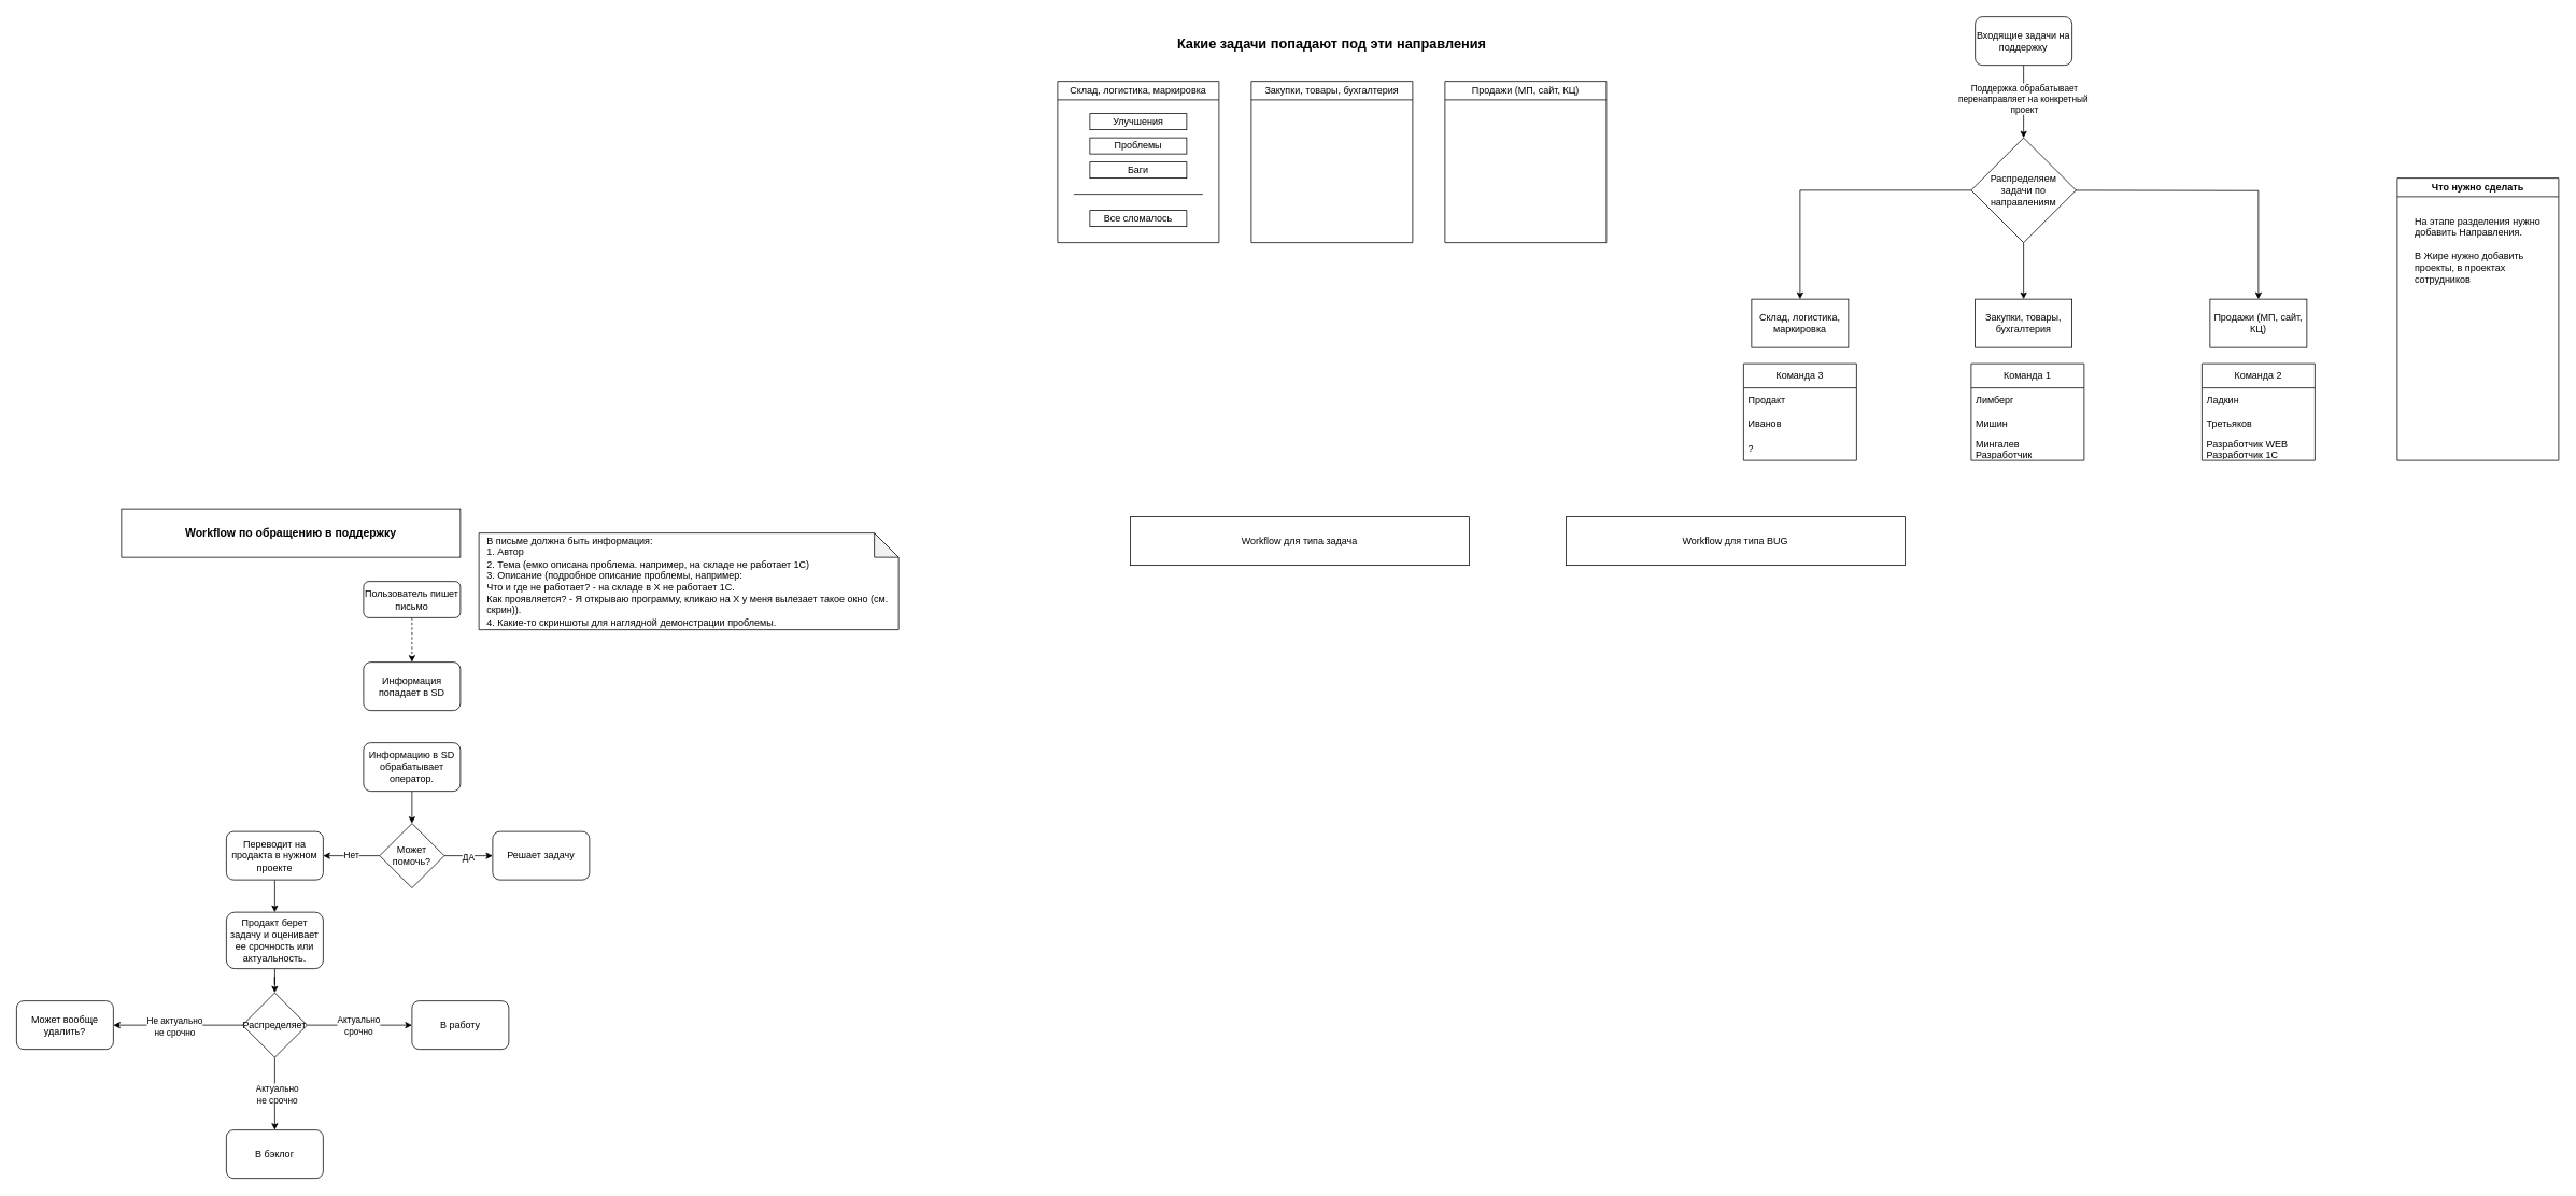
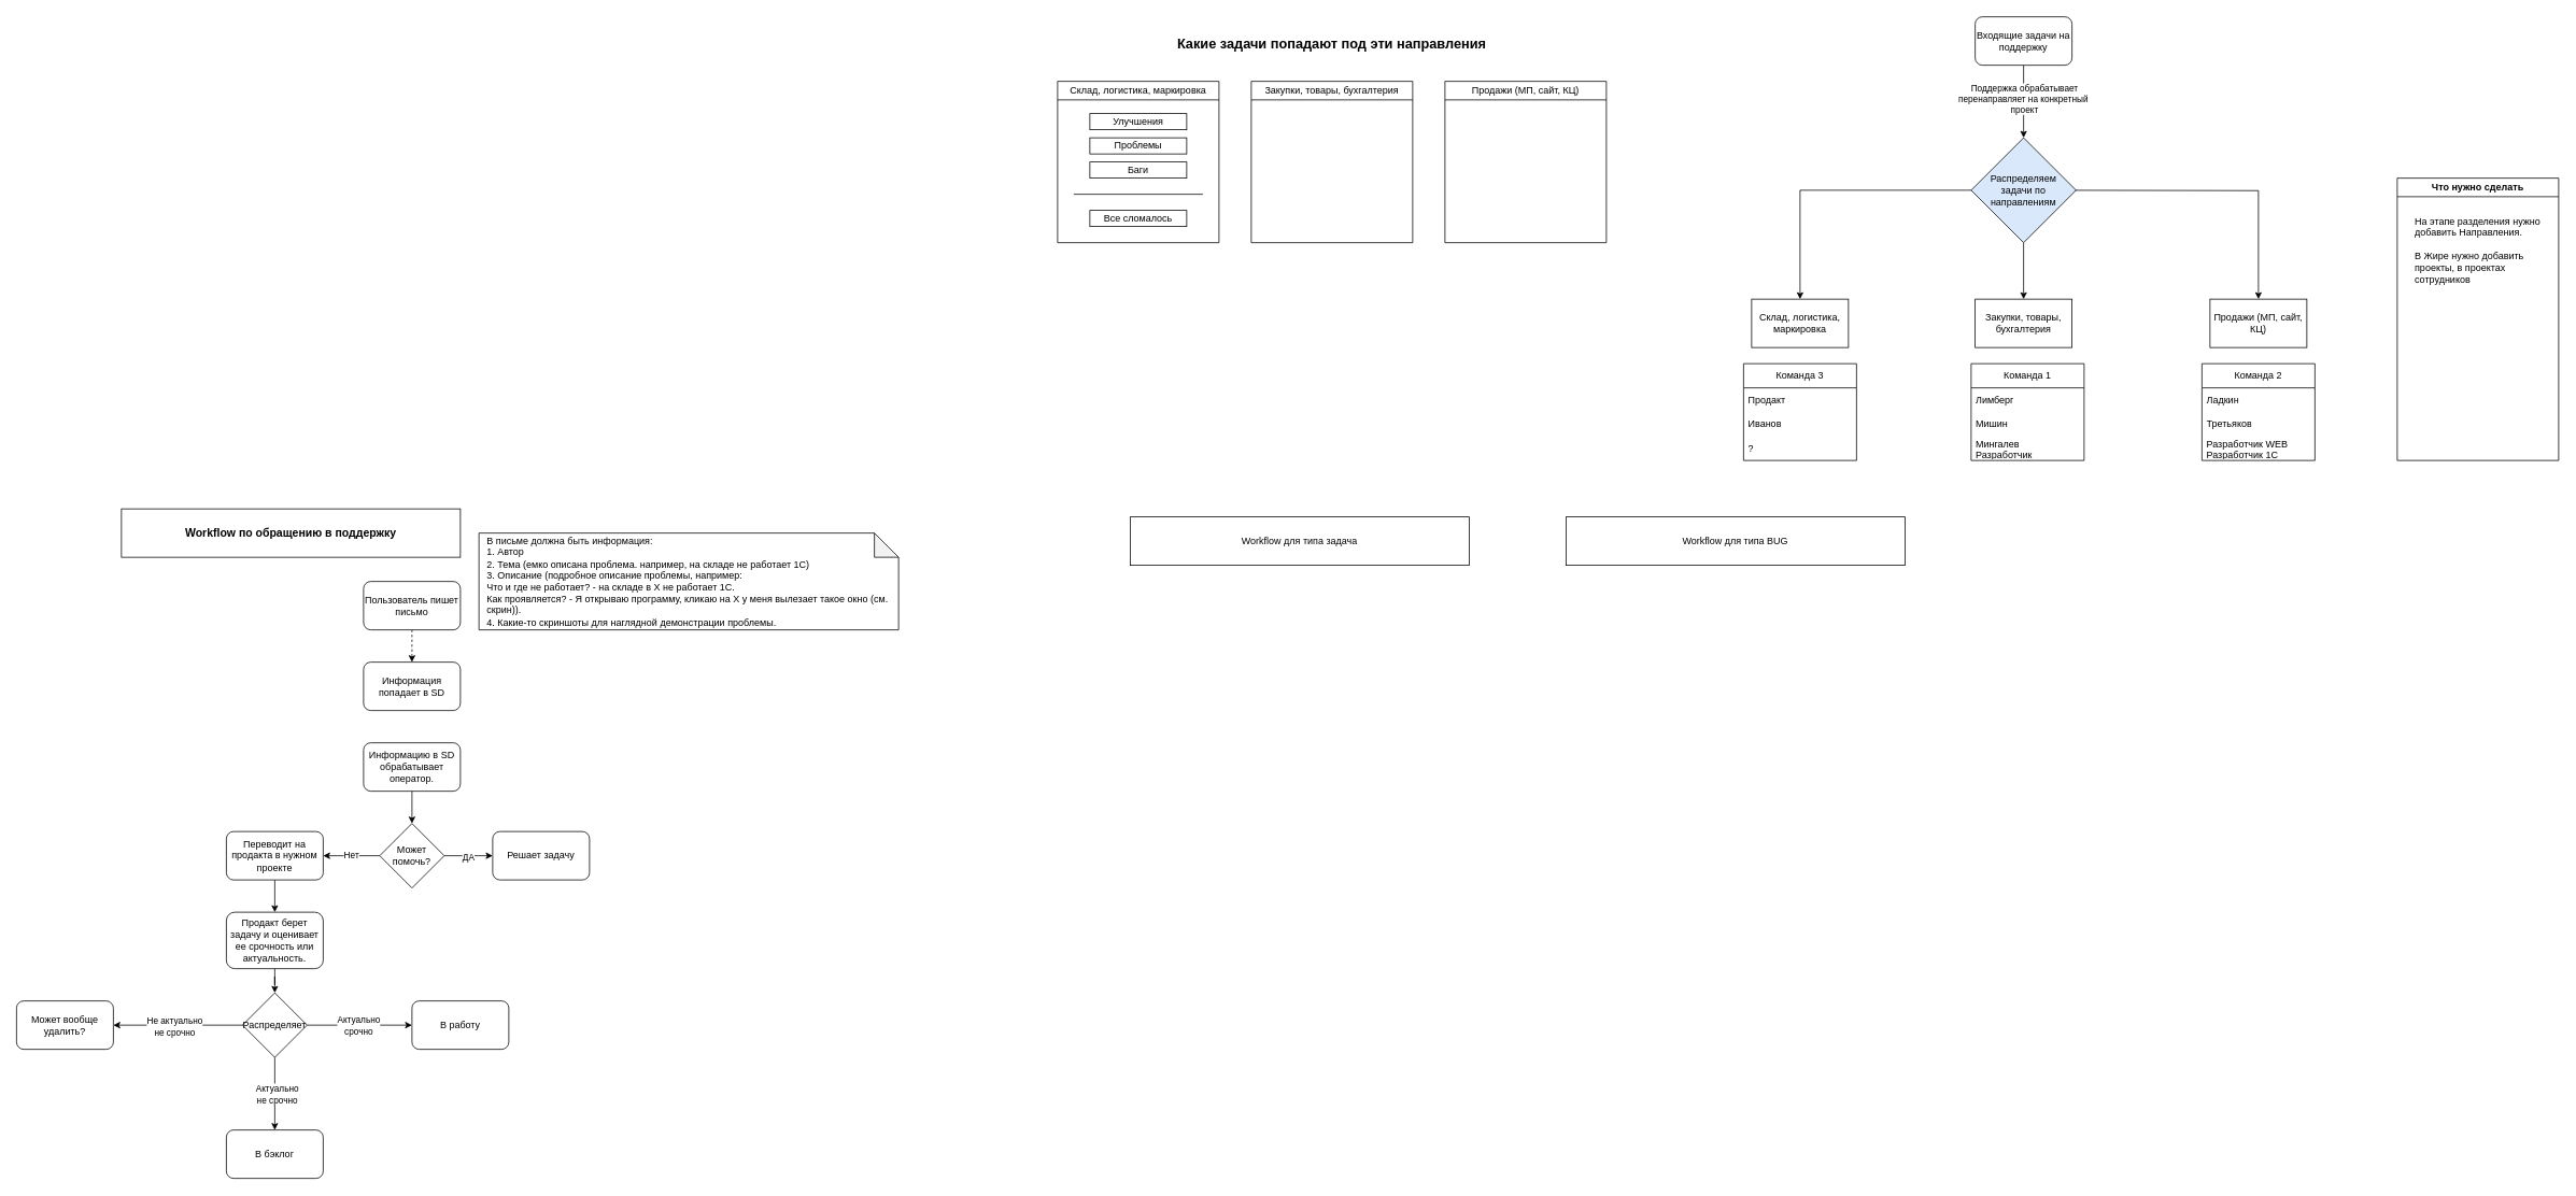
- <mxCell id="8" value="Распределяем&lt;div&gt;задачи по направлениям&lt;/div&gt;" style="rhombus;whiteSpace=wrap;html=1;" parent="1" vertex="1"><mxGeometry x="2442" y="170" width="130" height="130" as="geometry" /></mxCell>
+ <mxCell id="8" value="Распределяем&lt;div&gt;задачи по направлениям&lt;/div&gt;" style="rhombus;whiteSpace=wrap;html=1;fillColor=#dae8fc;" parent="1" vertex="1"><mxGeometry x="2442" y="170" width="130" height="130" as="geometry" /></mxCell>
- <mxCell id="39" value="Пользователь пишет письмо" style="rounded=1;whiteSpace=wrap;html=1;" parent="1" vertex="1"><mxGeometry x="450" y="720" width="120" height="45" as="geometry" /></mxCell>
+ <mxCell id="39" value="Пользователь пишет письмо" style="rounded=1;whiteSpace=wrap;html=1;" parent="1" vertex="1"><mxGeometry x="450" y="720" width="120" height="60" as="geometry" /></mxCell>
